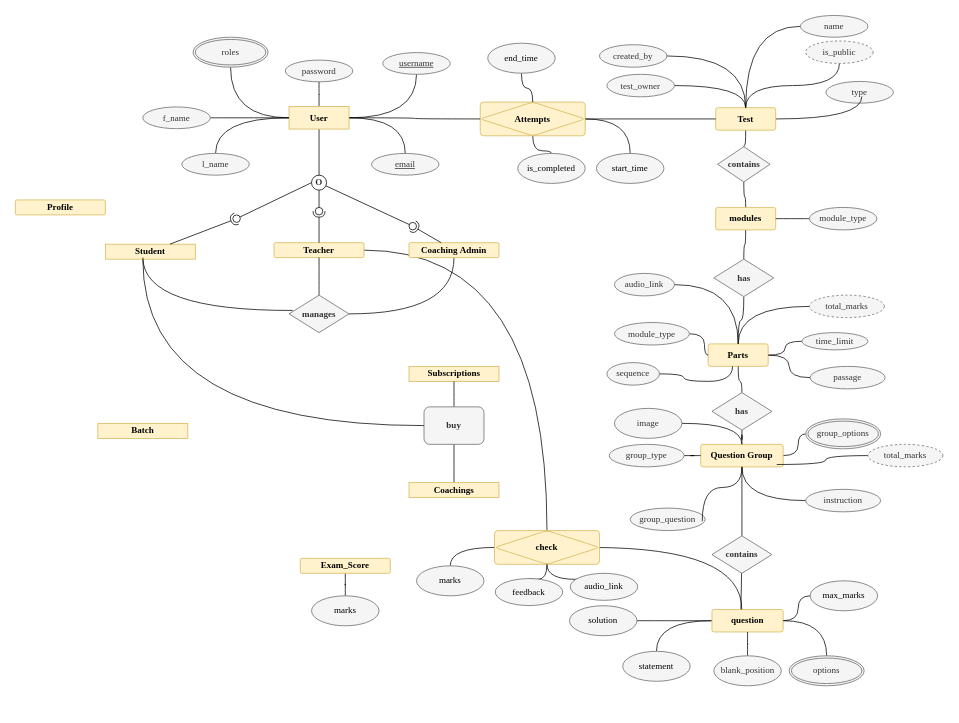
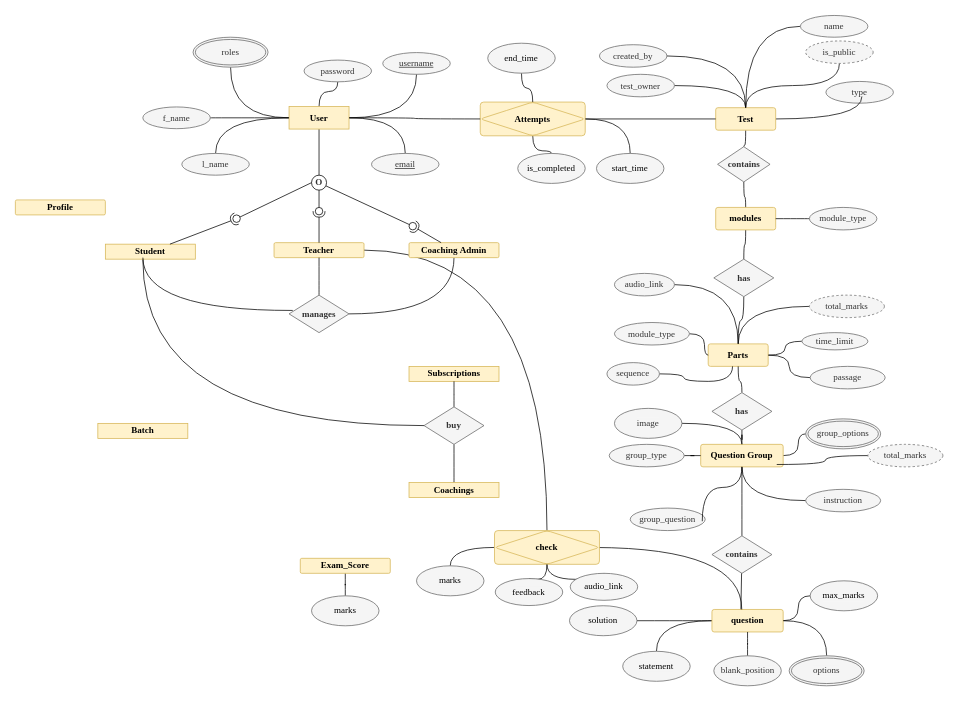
- <mxCell id="13" value="&lt;span style=&quot;font-weight: normal; font-size: 12px;&quot;&gt;password&lt;/span&gt;" style="ellipse;whiteSpace=wrap;html=1;rounded=0;strokeColor=#666666;align=center;verticalAlign=middle;fontFamily=Ubuntu Mono;fontSize=12;fontColor=#333333;fontStyle=1;fillColor=#f5f5f5;fontSource=https%3A%2F%2Ffonts.googleapis.com%2Fcss%3Ffamily%3DUbuntu%2BMono;" parent="1" vertex="1"><mxGeometry x="380" y="79.5" width="90" height="29" as="geometry" /></mxCell>
+ <mxCell id="13" value="&lt;span style=&quot;font-weight: normal; font-size: 12px;&quot;&gt;password&lt;/span&gt;" style="ellipse;whiteSpace=wrap;html=1;rounded=0;strokeColor=#666666;align=center;verticalAlign=middle;fontFamily=Ubuntu Mono;fontSize=12;fontColor=#333333;fontStyle=1;fillColor=#f5f5f5;fontSource=https%3A%2F%2Ffonts.googleapis.com%2Fcss%3Ffamily%3DUbuntu%2BMono;" parent="1" vertex="1"><mxGeometry x="405" y="79.5" width="90" height="29" as="geometry" /></mxCell>
- <mxCell id="122" value="buy" style="whiteSpace=wrap;html=1;strokeColor=#666666;align=center;verticalAlign=middle;fontFamily=Ubuntu Mono;fontSize=12;fontColor=#333333;fontStyle=1;fillColor=#f5f5f5;fontSource=https%3A%2F%2Ffonts.googleapis.com%2Fcss%3Ffamily%3DUbuntu%2BMono;rounded=1;" vertex="1" parent="1"><mxGeometry x="565" y="542" width="80" height="50" as="geometry" /></mxCell>
+ <mxCell id="122" value="buy" style="rhombus;whiteSpace=wrap;html=1;rounded=0;strokeColor=#666666;align=center;verticalAlign=middle;fontFamily=Ubuntu Mono;fontSize=12;fontColor=#333333;fontStyle=1;fillColor=#f5f5f5;fontSource=https%3A%2F%2Ffonts.googleapis.com%2Fcss%3Ffamily%3DUbuntu%2BMono;" vertex="1" parent="1"><mxGeometry x="565" y="542" width="80" height="50" as="geometry" /></mxCell>
